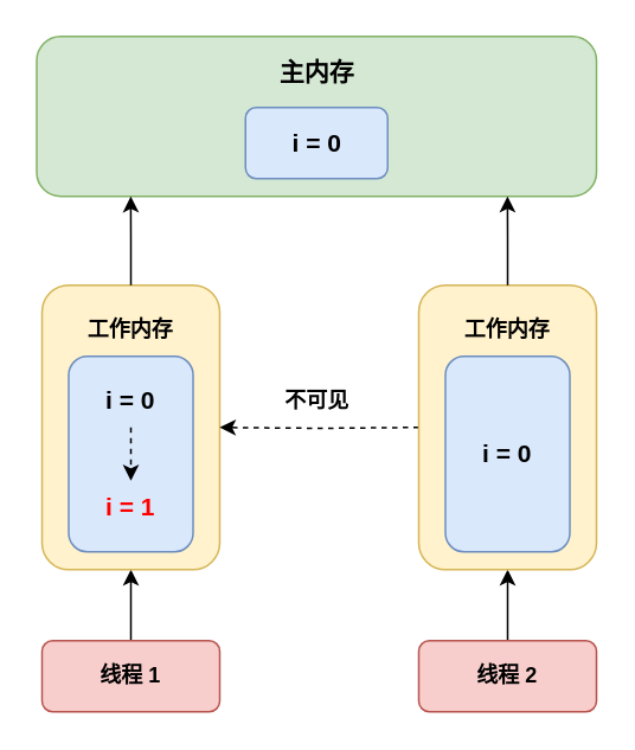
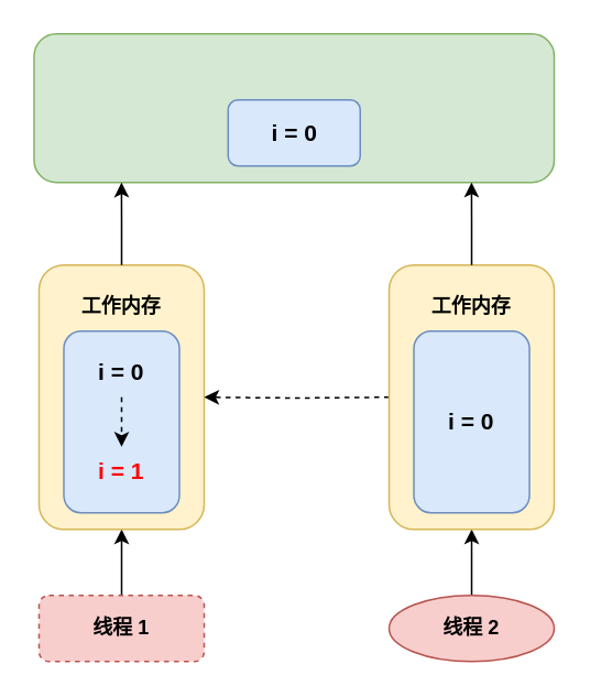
- <mxCell id="21" value="主内存" style="text;html=1;strokeColor=none;fillColor=none;align=center;verticalAlign=middle;whiteSpace=wrap;rounded=0;fontStyle=1;fontSize=14;" vertex="1" parent="1"><mxGeometry x="147.5" y="25" width="60" height="30" as="geometry" /></mxCell>
- <mxCell id="13" value="不可见" style="text;strokeColor=none;align=center;fillColor=none;html=1;verticalAlign=middle;whiteSpace=wrap;rounded=0;fontStyle=1" vertex="1" parent="1"><mxGeometry x="147.5" y="210" width="60" height="30" as="geometry" /></mxCell>
- <mxCell id="3" value="线程 1" style="rounded=1;whiteSpace=wrap;html=1;fontStyle=1;fillColor=#f8cecc;strokeColor=#b85450;container=0;" parent="1" vertex="1"><mxGeometry x="23" y="360" width="100" height="40" as="geometry" /></mxCell>
+ <mxCell id="3" value="线程 1" style="rounded=1;whiteSpace=wrap;html=1;fontStyle=1;fillColor=#f8cecc;strokeColor=#b85450;container=0;dashed=1;" parent="1" vertex="1"><mxGeometry x="23" y="360" width="100" height="40" as="geometry" /></mxCell>
- <mxCell id="15" value="线程 2" style="rounded=1;whiteSpace=wrap;html=1;fontStyle=1;fillColor=#f8cecc;strokeColor=#b85450;container=0;" vertex="1" parent="1"><mxGeometry x="235" y="360" width="100" height="40" as="geometry" /></mxCell>
+ <mxCell id="15" value="线程 2" style="ellipse;whiteSpace=wrap;html=1;fontStyle=1;fillColor=#f8cecc;strokeColor=#b85450;container=0;" vertex="1" parent="1"><mxGeometry x="235" y="360" width="100" height="40" as="geometry" /></mxCell>
